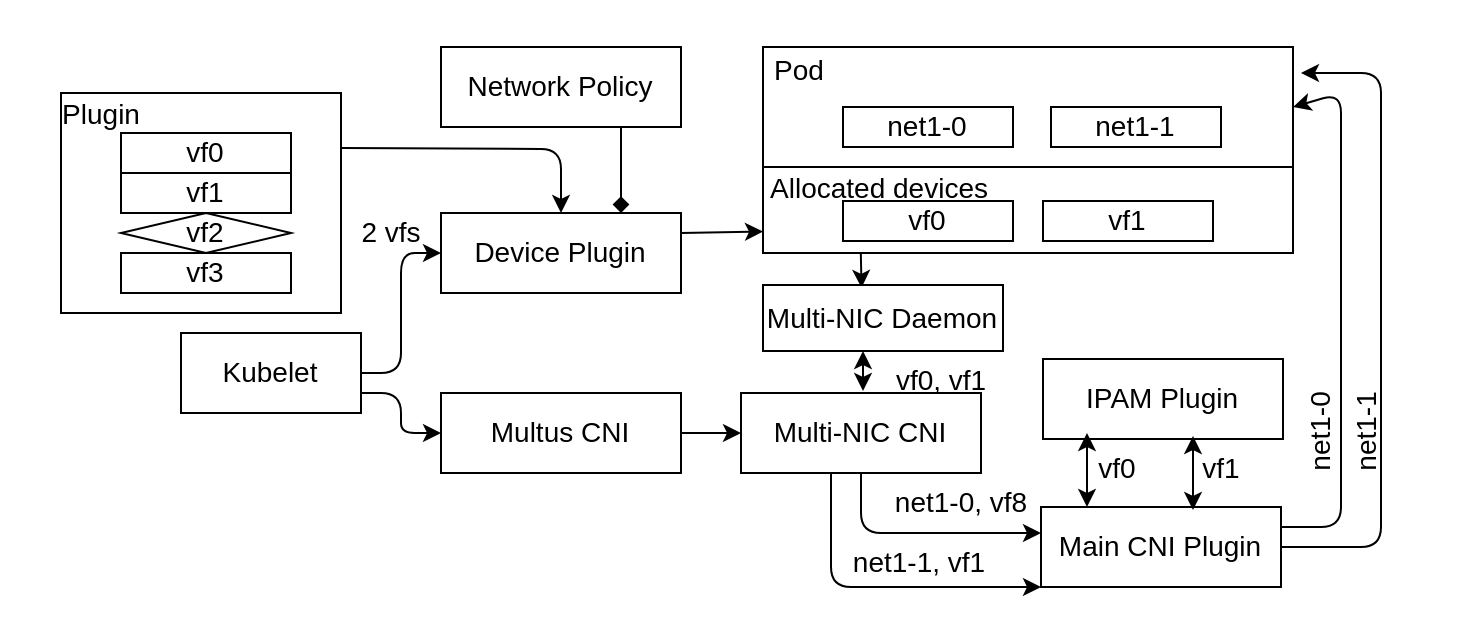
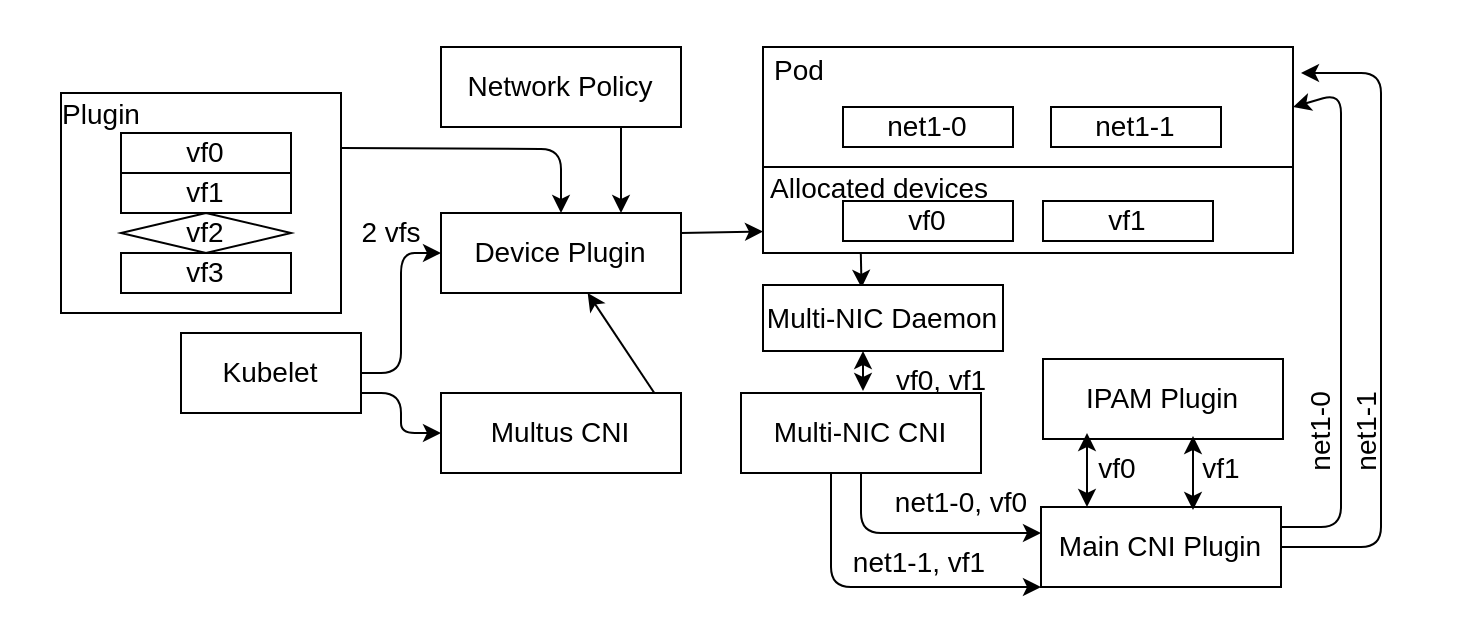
- <mxCell id="44" style="edgeStyle=none;html=1;exitX=0.75;exitY=1;exitDx=0;exitDy=0;entryX=0.75;entryY=0;entryDx=0;entryDy=0;endArrow=diamond;" edge="1" parent="1" source="45" target="6"><mxGeometry relative="1" as="geometry" /></mxCell>
+ <mxCell id="44" style="edgeStyle=none;html=1;exitX=0.75;exitY=1;exitDx=0;exitDy=0;entryX=0.75;entryY=0;entryDx=0;entryDy=0;" edge="1" parent="1" source="45" target="6"><mxGeometry relative="1" as="geometry" /></mxCell>
- <mxCell id="9" style="edgeStyle=none;html=1;exitX=1;exitY=0.5;exitDx=0;exitDy=0;entryX=0;entryY=0.5;entryDx=0;entryDy=0;fontSize=14;" parent="1" source="10" target="7" edge="1"><mxGeometry relative="1" as="geometry" /></mxCell>
+ <mxCell id="9" style="edgeStyle=none;html=1;exitX=1;exitY=0.5;exitDx=0;exitDy=0;fontSize=14;" parent="1" source="10" target="6" edge="1"><mxGeometry relative="1" as="geometry" /></mxCell>
- <mxCell id="37" value="net1-0, vf8" style="text;html=1;align=center;verticalAlign=middle;resizable=0;points=[];autosize=1;strokeColor=none;fillColor=none;fontSize=14;" parent="1" vertex="1"><mxGeometry x="435" y="236" width="90" height="30" as="geometry" /></mxCell>
+ <mxCell id="37" value="net1-0, vf0" style="text;html=1;align=center;verticalAlign=middle;resizable=0;points=[];autosize=1;strokeColor=none;fillColor=none;fontSize=14;" parent="1" vertex="1"><mxGeometry x="435" y="236" width="90" height="30" as="geometry" /></mxCell>
